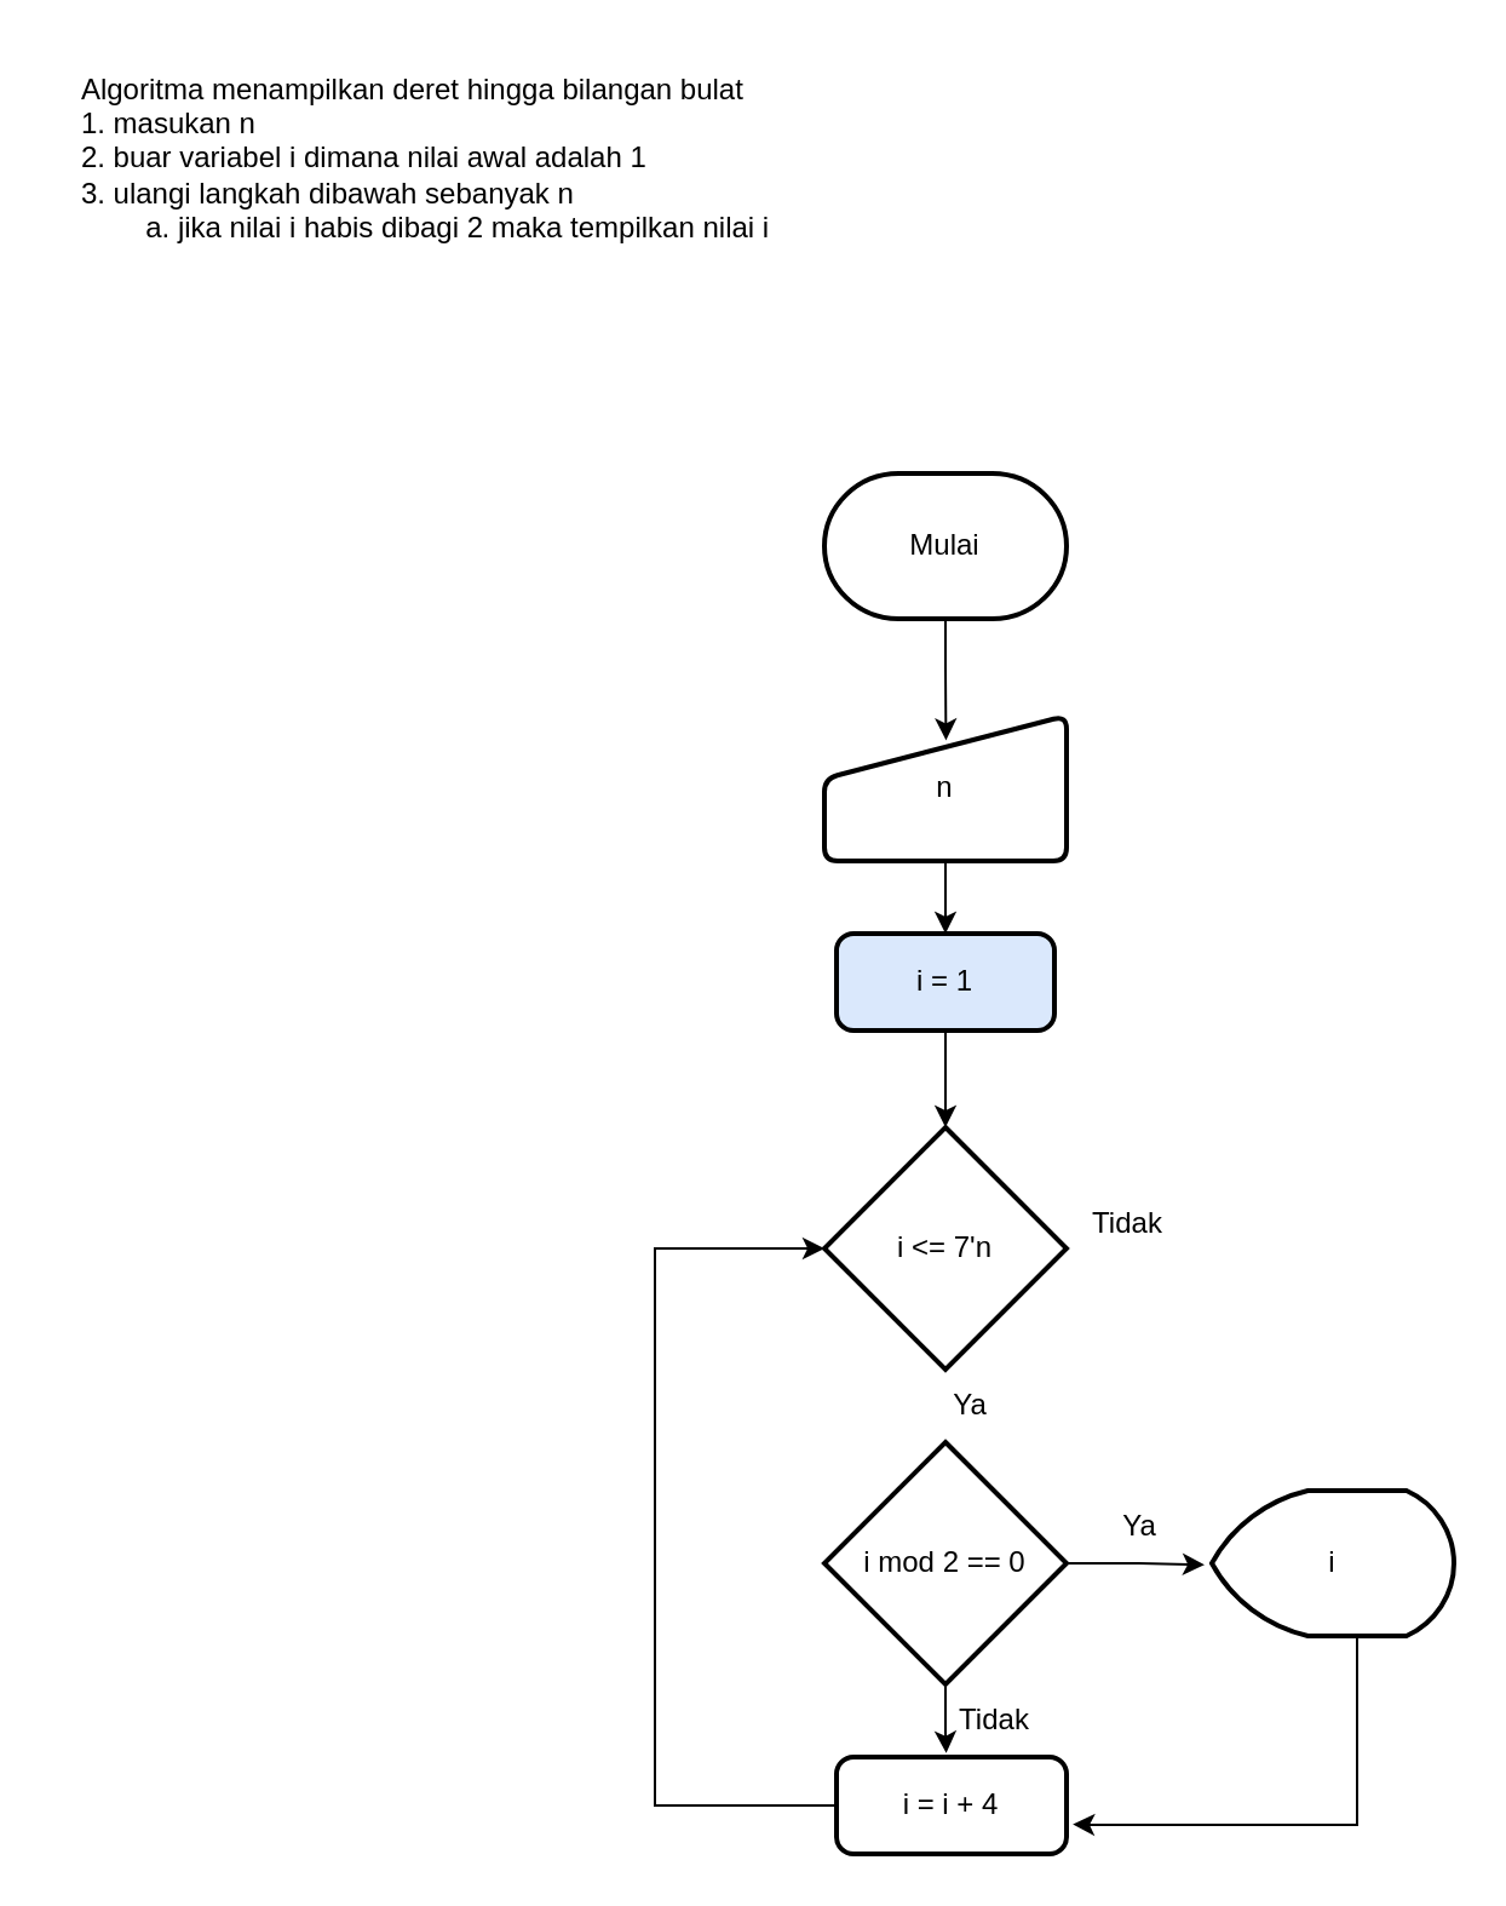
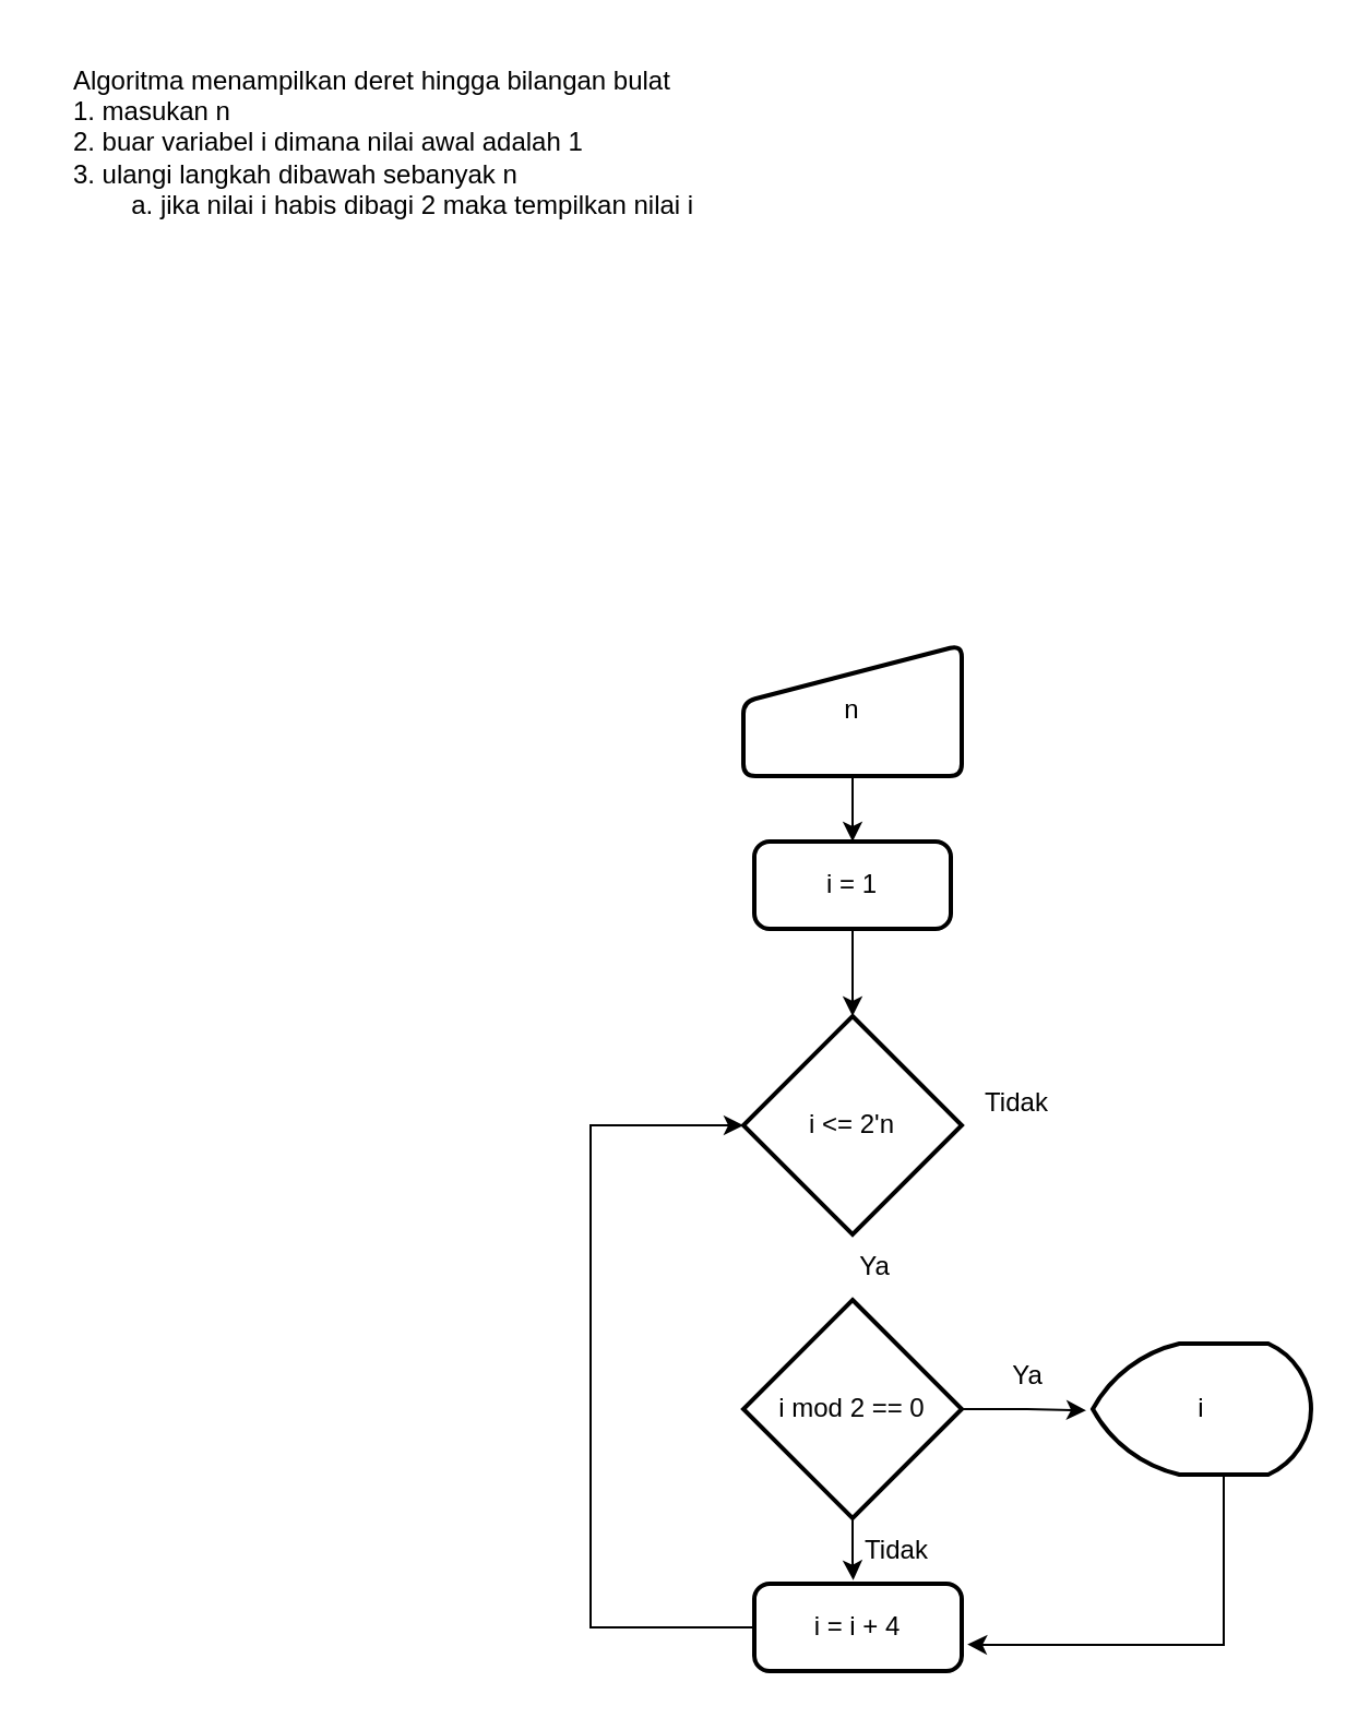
- <mxCell id="4" value="Mulai" style="strokeWidth=2;html=1;shape=mxgraph.flowchart.terminator;whiteSpace=wrap;" parent="1" vertex="1"><mxGeometry x="340" y="195" width="100" height="60" as="geometry" /></mxCell>
- <mxCell id="3" style="edgeStyle=orthogonalEdgeStyle;rounded=0;orthogonalLoop=1;jettySize=auto;html=1;entryX=0.502;entryY=0.17;entryDx=0;entryDy=0;entryPerimeter=0;" parent="1" source="4" target="6" edge="1"><mxGeometry relative="1" as="geometry" /></mxCell>
- <mxCell id="9" value="i = 1" style="rounded=1;whiteSpace=wrap;html=1;absoluteArcSize=1;arcSize=14;strokeWidth=2;fillColor=#dae8fc;" parent="1" vertex="1"><mxGeometry x="345" y="385" width="90" height="40" as="geometry" /></mxCell>
+ <mxCell id="9" value="i = 1" style="rounded=1;whiteSpace=wrap;html=1;absoluteArcSize=1;arcSize=14;strokeWidth=2;" parent="1" vertex="1"><mxGeometry x="345" y="385" width="90" height="40" as="geometry" /></mxCell>
- <mxCell id="7" value="i &amp;lt;= 7'n" style="strokeWidth=2;html=1;shape=mxgraph.flowchart.decision;whiteSpace=wrap;" parent="1" vertex="1"><mxGeometry x="340" y="465" width="100" height="100" as="geometry" /></mxCell>
+ <mxCell id="7" value="i &amp;lt;= 2'n" style="strokeWidth=2;html=1;shape=mxgraph.flowchart.decision;whiteSpace=wrap;" parent="1" vertex="1"><mxGeometry x="340" y="465" width="100" height="100" as="geometry" /></mxCell>
